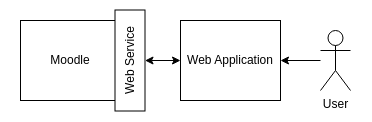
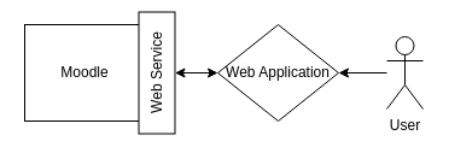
- <mxCell id="4" value="Web Application" style="rounded=0;whiteSpace=wrap;html=1;" parent="1" vertex="1"><mxGeometry x="180" y="20" width="100" height="80" as="geometry" /></mxCell>
+ <mxCell id="4" value="Web Application" style="rhombus;whiteSpace=wrap;html=1;" parent="1" vertex="1"><mxGeometry x="180" y="20" width="100" height="80" as="geometry" /></mxCell>
